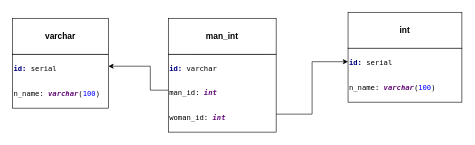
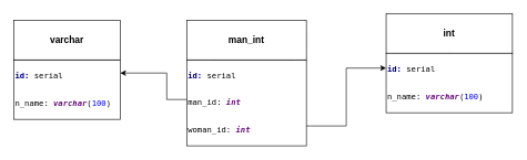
- <mxCell id="6" value="&lt;pre style=&quot;background-color: rgb(255 , 255 , 255) ; font-family: &amp;#34;jetbrains mono&amp;#34; , monospace&quot;&gt;&lt;span style=&quot;color: #000080 ; font-weight: bold&quot;&gt;id: &lt;/span&gt;varchar&lt;/pre&gt;&lt;pre style=&quot;background-color: rgb(255 , 255 , 255) ; font-family: &amp;#34;jetbrains mono&amp;#34; , monospace&quot;&gt;&lt;br&gt;man_id: &lt;span style=&quot;color: #660e7a ; font-weight: bold ; font-style: italic&quot;&gt;int&lt;/span&gt;&lt;/pre&gt;&lt;pre style=&quot;background-color: rgb(255 , 255 , 255) ; font-family: &amp;#34;jetbrains mono&amp;#34; , monospace&quot;&gt;&lt;font color=&quot;#660e7a&quot;&gt;&lt;b&gt;&lt;i&gt;&lt;br&gt;&lt;/i&gt;&lt;/b&gt;&lt;/font&gt;woman_id: &lt;span style=&quot;color: #660e7a ; font-weight: bold ; font-style: italic&quot;&gt;int&lt;/span&gt;&lt;/pre&gt;" style="rounded=0;whiteSpace=wrap;html=1;align=left;" vertex="1" parent="1"><mxGeometry x="280" y="90" width="180" height="130" as="geometry" /></mxCell>
+ <mxCell id="6" value="&lt;pre style=&quot;background-color: rgb(255 , 255 , 255) ; font-family: &amp;#34;jetbrains mono&amp;#34; , monospace&quot;&gt;&lt;span style=&quot;color: #000080 ; font-weight: bold&quot;&gt;id: &lt;/span&gt;serial&lt;/pre&gt;&lt;pre style=&quot;background-color: rgb(255 , 255 , 255) ; font-family: &amp;#34;jetbrains mono&amp;#34; , monospace&quot;&gt;&lt;br&gt;man_id: &lt;span style=&quot;color: #660e7a ; font-weight: bold ; font-style: italic&quot;&gt;int&lt;/span&gt;&lt;/pre&gt;&lt;pre style=&quot;background-color: rgb(255 , 255 , 255) ; font-family: &amp;#34;jetbrains mono&amp;#34; , monospace&quot;&gt;&lt;font color=&quot;#660e7a&quot;&gt;&lt;b&gt;&lt;i&gt;&lt;br&gt;&lt;/i&gt;&lt;/b&gt;&lt;/font&gt;woman_id: &lt;span style=&quot;color: #660e7a ; font-weight: bold ; font-style: italic&quot;&gt;int&lt;/span&gt;&lt;/pre&gt;" style="rounded=0;whiteSpace=wrap;html=1;align=left;" vertex="1" parent="1"><mxGeometry x="280" y="90" width="180" height="130" as="geometry" /></mxCell>
